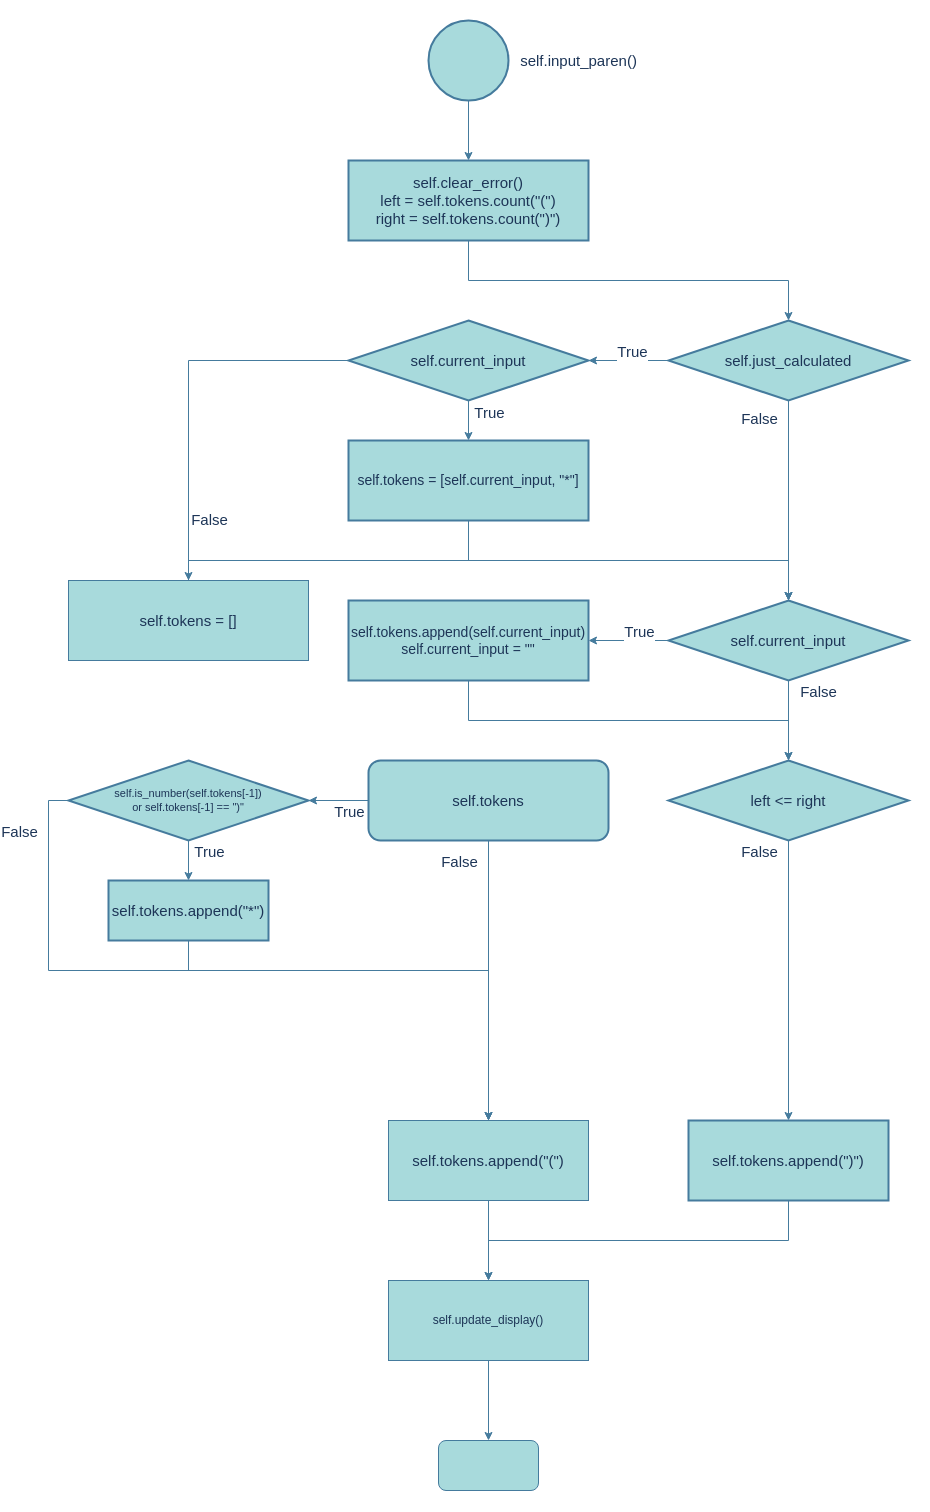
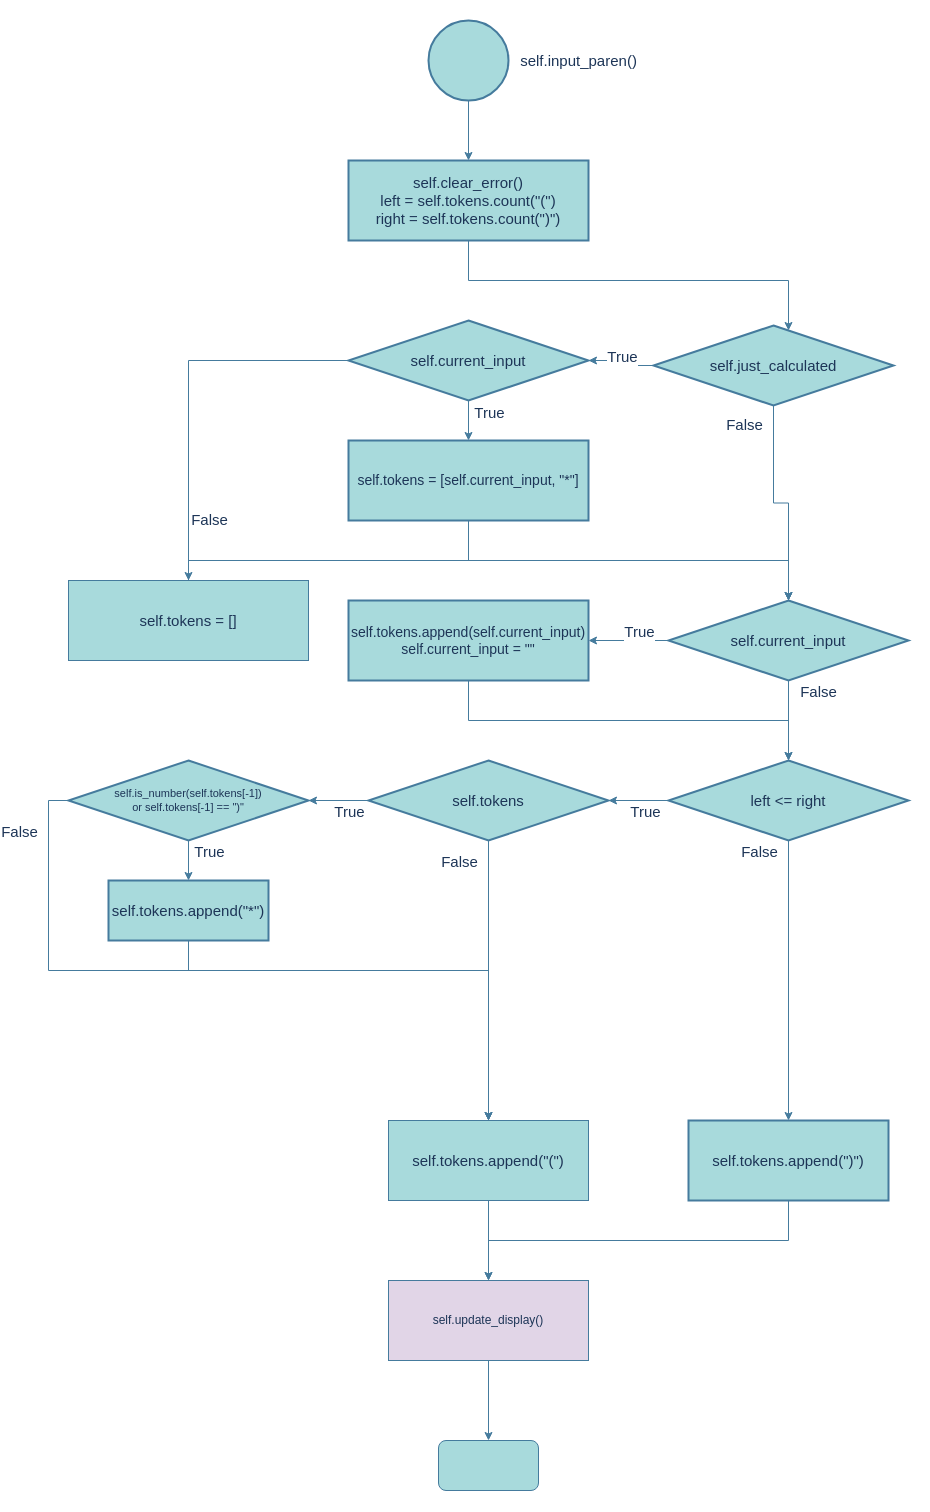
- <mxCell id="11" value="self.just_calculated" style="rhombus;whiteSpace=wrap;html=1;fillColor=#A8DADC;strokeColor=#457B9D;fontColor=#1D3557;strokeWidth=2;labelBackgroundColor=none;fontSize=15;" vertex="1" parent="1"><mxGeometry x="640" y="320" width="240" height="80" as="geometry" /></mxCell>
+ <mxCell id="11" value="self.just_calculated" style="rhombus;whiteSpace=wrap;html=1;fillColor=#A8DADC;strokeColor=#457B9D;fontColor=#1D3557;strokeWidth=2;labelBackgroundColor=none;fontSize=15;" vertex="1" parent="1"><mxGeometry x="625" y="325" width="240" height="80" as="geometry" /></mxCell>
- <mxCell id="37" value="self.tokens" style="whiteSpace=wrap;html=1;fillColor=#A8DADC;strokeColor=#457B9D;fontColor=#1D3557;strokeWidth=2;labelBackgroundColor=none;fontSize=15;rounded=1;" vertex="1" parent="1"><mxGeometry x="340" y="760" width="240" height="80" as="geometry" /></mxCell>
+ <mxCell id="37" value="self.tokens" style="rhombus;whiteSpace=wrap;html=1;fillColor=#A8DADC;strokeColor=#457B9D;fontColor=#1D3557;strokeWidth=2;labelBackgroundColor=none;fontSize=15;" vertex="1" parent="1"><mxGeometry x="340" y="760" width="240" height="80" as="geometry" /></mxCell>
+ <mxCell id="27" value="" style="edgeStyle=orthogonalEdgeStyle;rounded=0;orthogonalLoop=1;jettySize=auto;html=1;strokeColor=#457B9D;fontColor=#1D3557;fillColor=#A8DADC;fontSize=15;" edge="1" parent="1" source="31" target="37"><mxGeometry relative="1" as="geometry" /></mxCell>
+ <mxCell id="28" value="True" style="edgeLabel;html=1;align=center;verticalAlign=middle;resizable=0;points=[];strokeColor=#457B9D;fontColor=#1D3557;fillColor=#A8DADC;fontSize=15;" vertex="1" connectable="0" parent="27"><mxGeometry x="-0.215" y="6" relative="1" as="geometry"><mxPoint y="4" as="offset" /></mxGeometry></mxCell>
- <mxCell id="50" value="self.update_display()" style="whiteSpace=wrap;html=1;strokeColor=#457B9D;fontColor=#1D3557;fillColor=#A8DADC;" vertex="1" parent="1"><mxGeometry x="360" y="1280" width="200" height="80" as="geometry" /></mxCell>
+ <mxCell id="50" value="self.update_display()" style="whiteSpace=wrap;html=1;strokeColor=#457B9D;fontColor=#1D3557;fillColor=#e1d5e7;" vertex="1" parent="1"><mxGeometry x="360" y="1280" width="200" height="80" as="geometry" /></mxCell>
